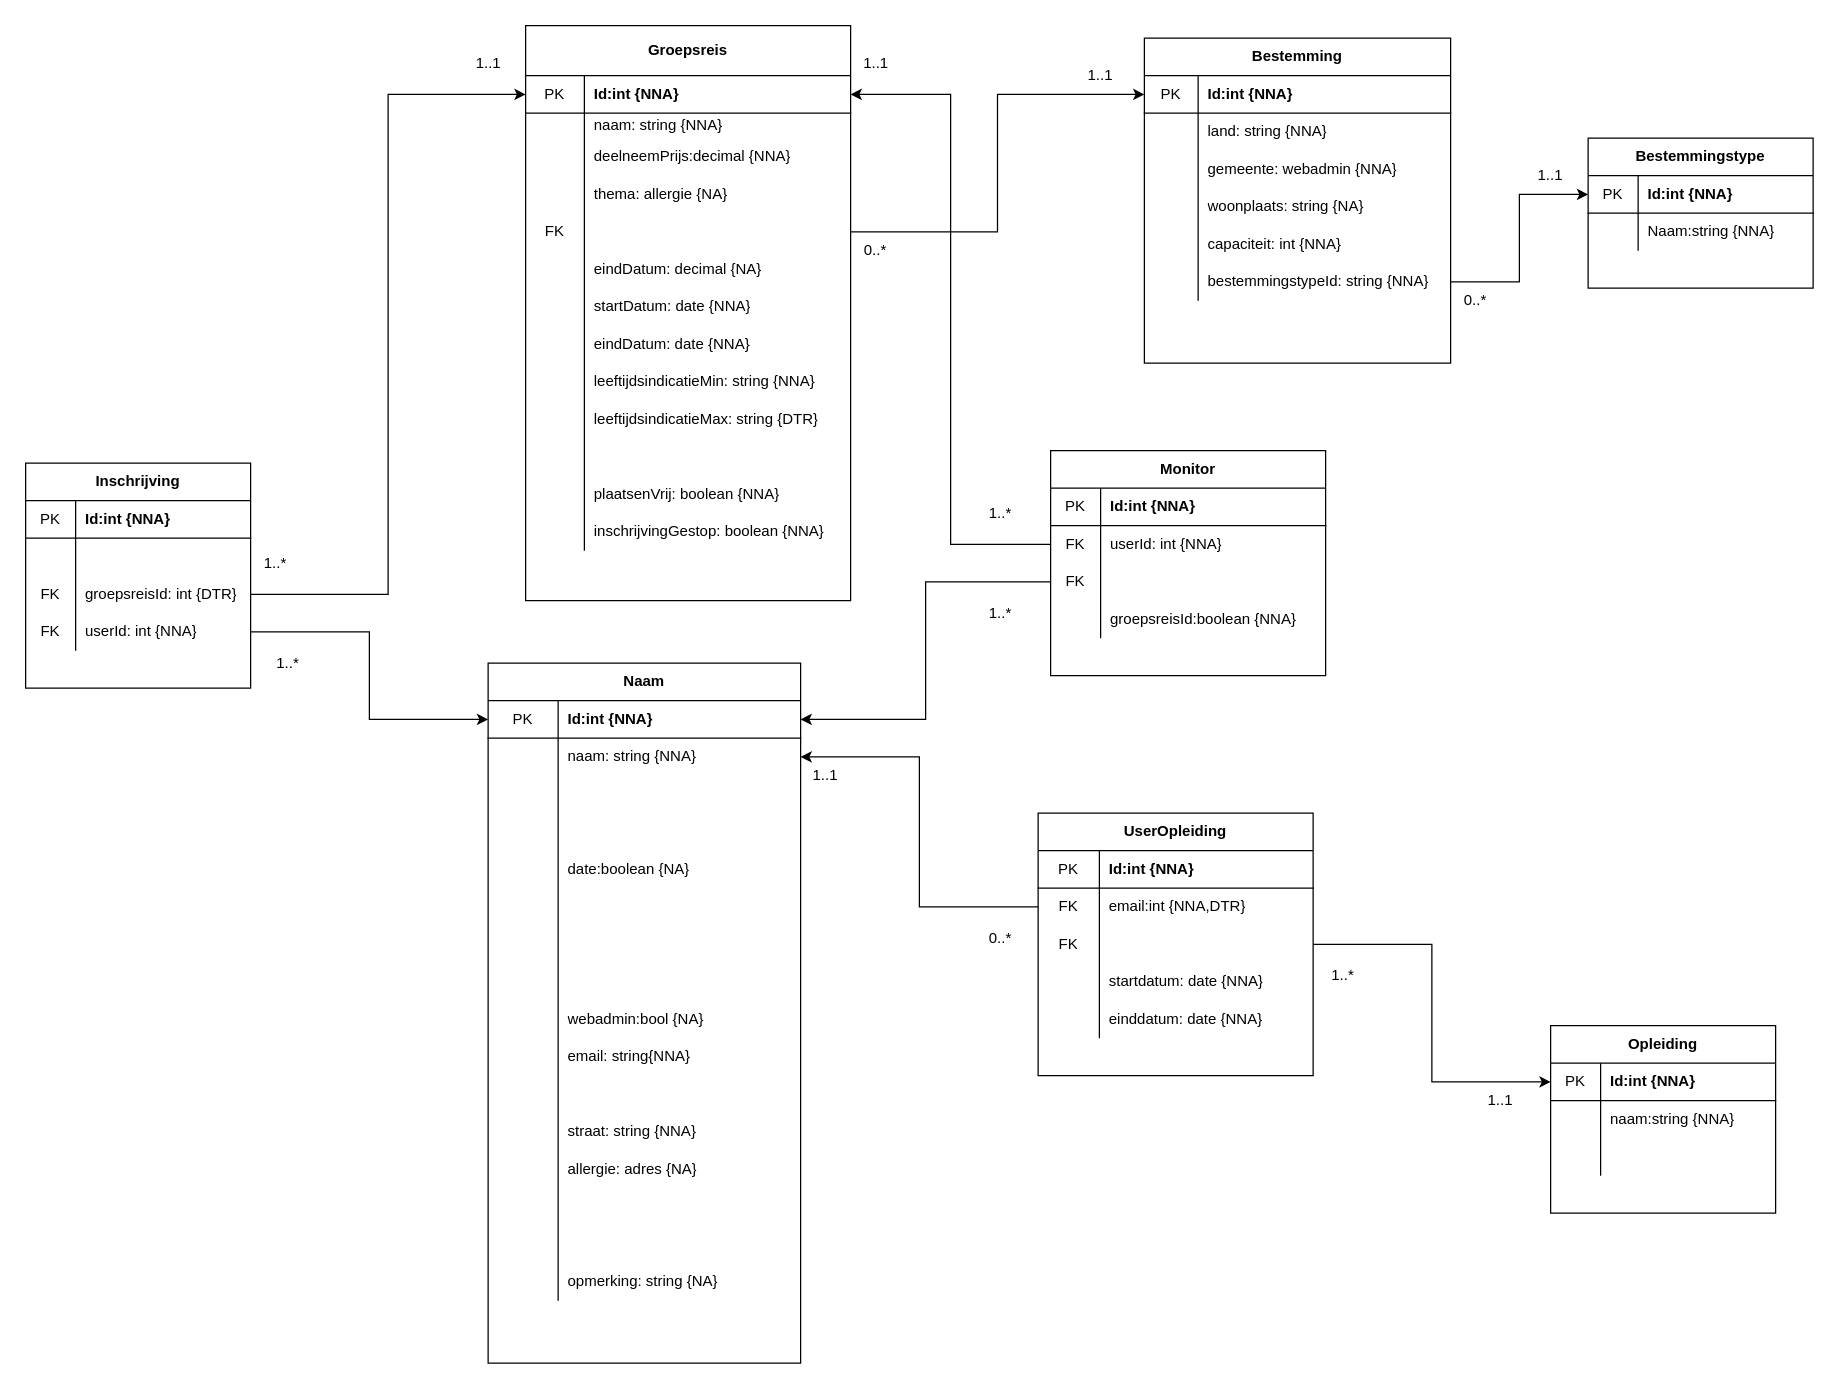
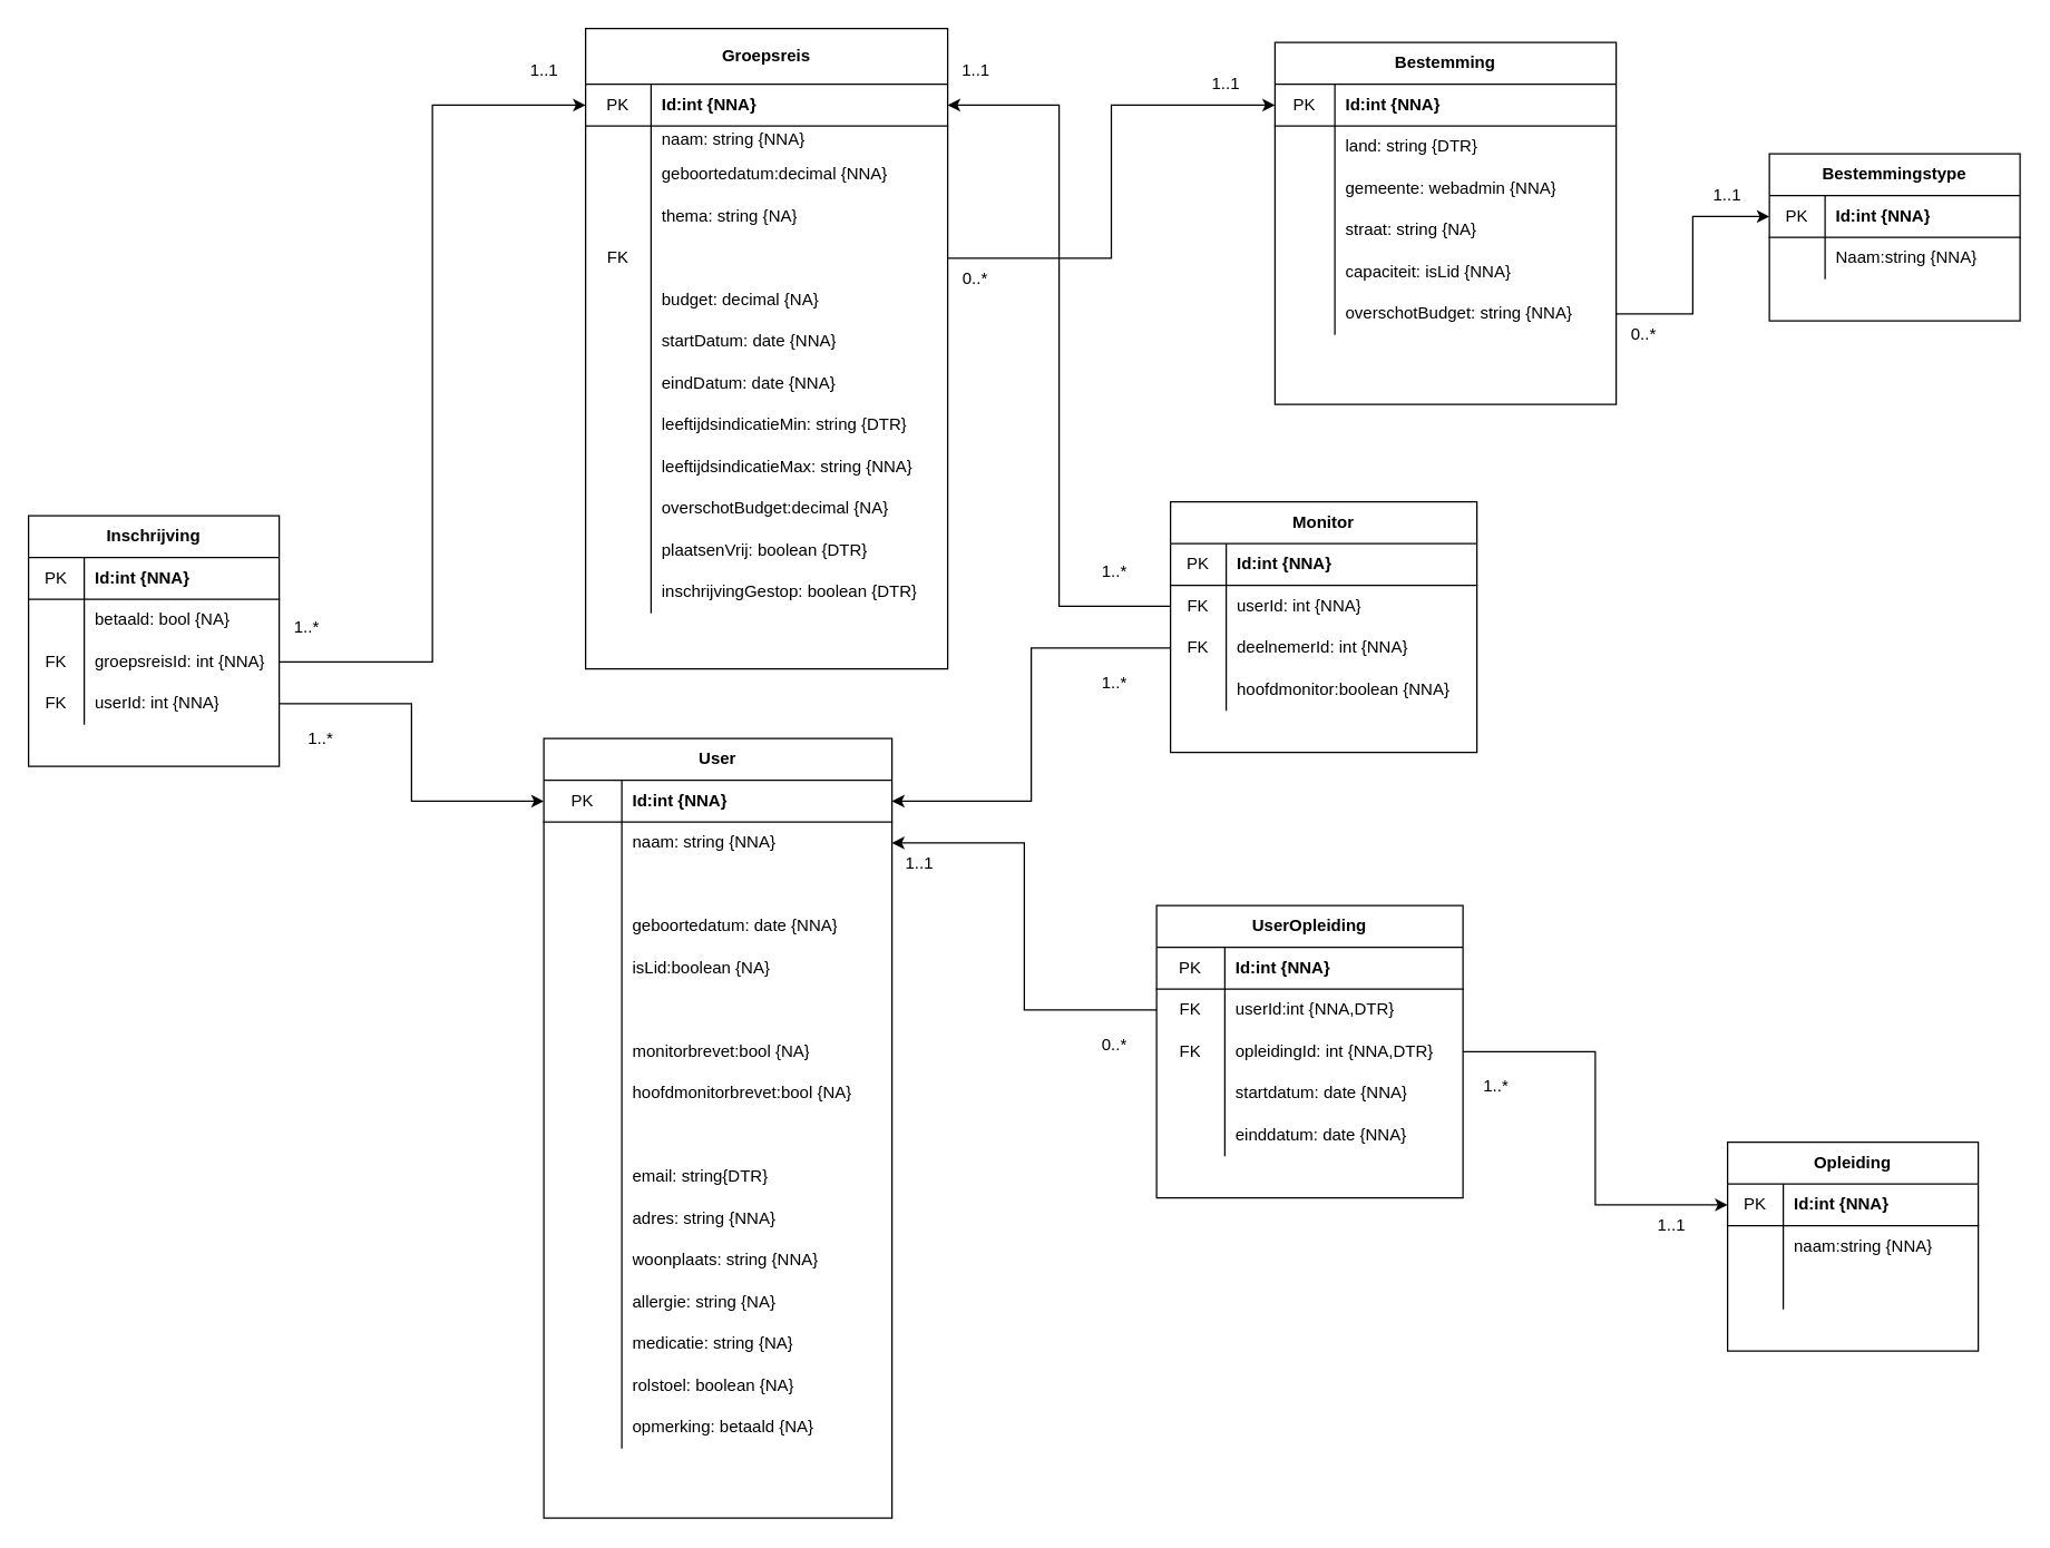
- <mxCell id="47" value="land: string {NNA}" style="shape=partialRectangle;html=1;whiteSpace=wrap;connectable=0;fillColor=none;top=0;left=0;bottom=0;right=0;align=left;spacingLeft=6;overflow=hidden;" parent="45" vertex="1"><mxGeometry x="43" width="202" height="30" as="geometry" /></mxCell>
+ <mxCell id="47" value="land: string {DTR}" style="shape=partialRectangle;html=1;whiteSpace=wrap;connectable=0;fillColor=none;top=0;left=0;bottom=0;right=0;align=left;spacingLeft=6;overflow=hidden;" parent="45" vertex="1"><mxGeometry x="43" width="202" height="30" as="geometry" /></mxCell>
- <mxCell id="11" value="deelneemPrijs:decimal {NNA}" style="shape=partialRectangle;html=1;whiteSpace=wrap;connectable=0;fillColor=none;top=0;left=0;bottom=0;right=0;align=left;spacingLeft=6;overflow=hidden;" parent="9" vertex="1"><mxGeometry x="47" width="213" height="30" as="geometry" /></mxCell>
+ <mxCell id="11" value="geboortedatum:decimal {NNA}" style="shape=partialRectangle;html=1;whiteSpace=wrap;connectable=0;fillColor=none;top=0;left=0;bottom=0;right=0;align=left;spacingLeft=6;overflow=hidden;" parent="9" vertex="1"><mxGeometry x="47" width="213" height="30" as="geometry" /></mxCell>
- <mxCell id="14" value="thema: allergie {NA}" style="shape=partialRectangle;html=1;whiteSpace=wrap;connectable=0;fillColor=none;top=0;left=0;bottom=0;right=0;align=left;spacingLeft=6;overflow=hidden;" parent="12" vertex="1"><mxGeometry x="47" width="213" height="30" as="geometry" /></mxCell>
+ <mxCell id="14" value="thema: string {NA}" style="shape=partialRectangle;html=1;whiteSpace=wrap;connectable=0;fillColor=none;top=0;left=0;bottom=0;right=0;align=left;spacingLeft=6;overflow=hidden;" parent="12" vertex="1"><mxGeometry x="47" width="213" height="30" as="geometry" /></mxCell>
- <mxCell id="53" value="woonplaats: string {NA}" style="shape=partialRectangle;html=1;whiteSpace=wrap;connectable=0;fillColor=none;top=0;left=0;bottom=0;right=0;align=left;spacingLeft=6;overflow=hidden;" parent="51" vertex="1"><mxGeometry x="43" width="202" height="30" as="geometry" /></mxCell>
+ <mxCell id="53" value="straat: string {NA}" style="shape=partialRectangle;html=1;whiteSpace=wrap;connectable=0;fillColor=none;top=0;left=0;bottom=0;right=0;align=left;spacingLeft=6;overflow=hidden;" parent="51" vertex="1"><mxGeometry x="43" width="202" height="30" as="geometry" /></mxCell>
- <mxCell id="56" value="capaciteit: int {NNA}" style="shape=partialRectangle;html=1;whiteSpace=wrap;connectable=0;fillColor=none;top=0;left=0;bottom=0;right=0;align=left;spacingLeft=6;overflow=hidden;" parent="54" vertex="1"><mxGeometry x="43" width="202" height="30" as="geometry" /></mxCell>
+ <mxCell id="56" value="capaciteit: isLid {NNA}" style="shape=partialRectangle;html=1;whiteSpace=wrap;connectable=0;fillColor=none;top=0;left=0;bottom=0;right=0;align=left;spacingLeft=6;overflow=hidden;" parent="54" vertex="1"><mxGeometry x="43" width="202" height="30" as="geometry" /></mxCell>
- <mxCell id="19" value="eindDatum: decimal {NA}" style="shape=partialRectangle;html=1;whiteSpace=wrap;connectable=0;fillColor=none;top=0;left=0;bottom=0;right=0;align=left;spacingLeft=6;overflow=hidden;" parent="17" vertex="1"><mxGeometry x="47" width="213" height="30" as="geometry" /></mxCell>
+ <mxCell id="19" value="budget: decimal {NA}" style="shape=partialRectangle;html=1;whiteSpace=wrap;connectable=0;fillColor=none;top=0;left=0;bottom=0;right=0;align=left;spacingLeft=6;overflow=hidden;" parent="17" vertex="1"><mxGeometry x="47" width="213" height="30" as="geometry" /></mxCell>
- <mxCell id="59" value="bestemmingstypeId: string {NNA}" style="shape=partialRectangle;html=1;whiteSpace=wrap;connectable=0;fillColor=none;top=0;left=0;bottom=0;right=0;align=left;spacingLeft=6;overflow=hidden;" parent="57" vertex="1"><mxGeometry x="43" width="202" height="30" as="geometry" /></mxCell>
+ <mxCell id="59" value="overschotBudget: string {NNA}" style="shape=partialRectangle;html=1;whiteSpace=wrap;connectable=0;fillColor=none;top=0;left=0;bottom=0;right=0;align=left;spacingLeft=6;overflow=hidden;" parent="57" vertex="1"><mxGeometry x="43" width="202" height="30" as="geometry" /></mxCell>
- <mxCell id="28" value="leeftijdsindicatieMin: string {NNA}" style="shape=partialRectangle;html=1;whiteSpace=wrap;connectable=0;fillColor=none;top=0;left=0;bottom=0;right=0;align=left;spacingLeft=6;overflow=hidden;" parent="26" vertex="1"><mxGeometry x="47" width="213" height="30" as="geometry" /></mxCell>
+ <mxCell id="28" value="leeftijdsindicatieMin: string {DTR}" style="shape=partialRectangle;html=1;whiteSpace=wrap;connectable=0;fillColor=none;top=0;left=0;bottom=0;right=0;align=left;spacingLeft=6;overflow=hidden;" parent="26" vertex="1"><mxGeometry x="47" width="213" height="30" as="geometry" /></mxCell>
- <mxCell id="31" value="leeftijdsindicatieMax: string {DTR}" style="shape=partialRectangle;html=1;whiteSpace=wrap;connectable=0;fillColor=none;top=0;left=0;bottom=0;right=0;align=left;spacingLeft=6;overflow=hidden;" vertex="1" parent="29"><mxGeometry x="47" width="213" height="30" as="geometry" /></mxCell>
+ <mxCell id="31" value="leeftijdsindicatieMax: string {NNA}" style="shape=partialRectangle;html=1;whiteSpace=wrap;connectable=0;fillColor=none;top=0;left=0;bottom=0;right=0;align=left;spacingLeft=6;overflow=hidden;" vertex="1" parent="29"><mxGeometry x="47" width="213" height="30" as="geometry" /></mxCell>
+ <mxCell id="34" value="overschotBudget:decimal {NA}" style="shape=partialRectangle;html=1;whiteSpace=wrap;connectable=0;fillColor=none;top=0;left=0;bottom=0;right=0;align=left;spacingLeft=6;overflow=hidden;" vertex="1" parent="32"><mxGeometry x="47" width="213" height="30" as="geometry" /></mxCell>
- <mxCell id="37" value="plaatsenVrij: boolean {NNA}" style="shape=partialRectangle;html=1;whiteSpace=wrap;connectable=0;fillColor=none;top=0;left=0;bottom=0;right=0;align=left;spacingLeft=6;overflow=hidden;" vertex="1" parent="35"><mxGeometry x="47" width="213" height="30" as="geometry" /></mxCell>
+ <mxCell id="37" value="plaatsenVrij: boolean {DTR}" style="shape=partialRectangle;html=1;whiteSpace=wrap;connectable=0;fillColor=none;top=0;left=0;bottom=0;right=0;align=left;spacingLeft=6;overflow=hidden;" vertex="1" parent="35"><mxGeometry x="47" width="213" height="30" as="geometry" /></mxCell>
- <mxCell id="40" value="inschrijvingGestop: boolean {NNA}" style="shape=partialRectangle;html=1;whiteSpace=wrap;connectable=0;fillColor=none;top=0;left=0;bottom=0;right=0;align=left;spacingLeft=6;overflow=hidden;" vertex="1" parent="38"><mxGeometry x="47" width="213" height="30" as="geometry" /></mxCell>
+ <mxCell id="40" value="inschrijvingGestop: boolean {DTR}" style="shape=partialRectangle;html=1;whiteSpace=wrap;connectable=0;fillColor=none;top=0;left=0;bottom=0;right=0;align=left;spacingLeft=6;overflow=hidden;" vertex="1" parent="38"><mxGeometry x="47" width="213" height="30" as="geometry" /></mxCell>
+ <mxCell id="114" value="betaald: bool {NA}" style="shape=partialRectangle;html=1;whiteSpace=wrap;connectable=0;fillColor=none;top=0;left=0;bottom=0;right=0;align=left;spacingLeft=6;overflow=hidden;" parent="112" vertex="1"><mxGeometry x="40" width="140" height="30" as="geometry" /></mxCell>
+ <mxCell id="159" value="deelnemerId: int {NNA}" style="shape=partialRectangle;html=1;whiteSpace=wrap;connectable=0;fillColor=none;top=0;left=0;bottom=0;right=0;align=left;spacingLeft=6;overflow=hidden;" parent="157" vertex="1"><mxGeometry x="40" width="180" height="30" as="geometry" /></mxCell>
- <mxCell id="117" value="groepsreisId: int {DTR}" style="shape=partialRectangle;html=1;whiteSpace=wrap;connectable=0;fillColor=none;top=0;left=0;bottom=0;right=0;align=left;spacingLeft=6;overflow=hidden;" parent="115" vertex="1"><mxGeometry x="40" width="140" height="30" as="geometry" /></mxCell>
+ <mxCell id="117" value="groepsreisId: int {NNA}" style="shape=partialRectangle;html=1;whiteSpace=wrap;connectable=0;fillColor=none;top=0;left=0;bottom=0;right=0;align=left;spacingLeft=6;overflow=hidden;" parent="115" vertex="1"><mxGeometry x="40" width="140" height="30" as="geometry" /></mxCell>
- <mxCell id="162" value="groepsreisId:boolean {NNA}" style="shape=partialRectangle;html=1;whiteSpace=wrap;connectable=0;fillColor=none;top=0;left=0;bottom=0;right=0;align=left;spacingLeft=6;overflow=hidden;" parent="160" vertex="1"><mxGeometry x="40" width="180" height="30" as="geometry" /></mxCell>
+ <mxCell id="162" value="hoofdmonitor:boolean {NNA}" style="shape=partialRectangle;html=1;whiteSpace=wrap;connectable=0;fillColor=none;top=0;left=0;bottom=0;right=0;align=left;spacingLeft=6;overflow=hidden;" parent="160" vertex="1"><mxGeometry x="40" width="180" height="30" as="geometry" /></mxCell>
- <mxCell id="61" value="Naam" style="shape=table;html=1;whiteSpace=wrap;startSize=30;container=1;collapsible=0;childLayout=tableLayout;fixedRows=1;rowLines=0;fontStyle=1;align=center;" parent="1" vertex="1"><mxGeometry x="390" y="530" width="250" height="560" as="geometry" /></mxCell>
+ <mxCell id="61" value="User" style="shape=table;html=1;whiteSpace=wrap;startSize=30;container=1;collapsible=0;childLayout=tableLayout;fixedRows=1;rowLines=0;fontStyle=1;align=center;" parent="1" vertex="1"><mxGeometry x="390" y="530" width="250" height="560" as="geometry" /></mxCell>
+ <mxCell id="72" value="geboortedatum: date {NNA}" style="shape=partialRectangle;html=1;whiteSpace=wrap;connectable=0;fillColor=none;top=0;left=0;bottom=0;right=0;align=left;spacingLeft=6;overflow=hidden;" parent="70" vertex="1"><mxGeometry x="56" width="194" height="30" as="geometry" /></mxCell>
- <mxCell id="75" value="date:boolean {NA}" style="shape=partialRectangle;html=1;whiteSpace=wrap;connectable=0;fillColor=none;top=0;left=0;bottom=0;right=0;align=left;spacingLeft=6;overflow=hidden;" parent="73" vertex="1"><mxGeometry x="56" width="194" height="30" as="geometry" /></mxCell>
+ <mxCell id="75" value="isLid:boolean {NA}" style="shape=partialRectangle;html=1;whiteSpace=wrap;connectable=0;fillColor=none;top=0;left=0;bottom=0;right=0;align=left;spacingLeft=6;overflow=hidden;" parent="73" vertex="1"><mxGeometry x="56" width="194" height="30" as="geometry" /></mxCell>
- <mxCell id="127" value="email:int {NNA,DTR}" style="shape=partialRectangle;html=1;whiteSpace=wrap;connectable=0;fillColor=none;top=0;left=0;bottom=0;right=0;align=left;spacingLeft=6;overflow=hidden;" parent="125" vertex="1"><mxGeometry x="49" width="171" height="30" as="geometry" /></mxCell>
+ <mxCell id="127" value="userId:int {NNA,DTR}" style="shape=partialRectangle;html=1;whiteSpace=wrap;connectable=0;fillColor=none;top=0;left=0;bottom=0;right=0;align=left;spacingLeft=6;overflow=hidden;" parent="125" vertex="1"><mxGeometry x="49" width="171" height="30" as="geometry" /></mxCell>
+ <mxCell id="80" value="monitorbrevet:bool {NA}" style="shape=partialRectangle;html=1;whiteSpace=wrap;connectable=0;fillColor=none;top=0;left=0;bottom=0;right=0;align=left;spacingLeft=6;overflow=hidden;" parent="78" vertex="1"><mxGeometry x="56" width="194" height="30" as="geometry" /></mxCell>
+ <mxCell id="130" value="opleidingId: int {NNA,DTR}" style="shape=partialRectangle;html=1;whiteSpace=wrap;connectable=0;fillColor=none;top=0;left=0;bottom=0;right=0;align=left;spacingLeft=6;overflow=hidden;" parent="128" vertex="1"><mxGeometry x="49" width="171" height="30" as="geometry" /></mxCell>
+ <mxCell id="83" value="hoofdmonitorbrevet:bool {NA}" style="shape=partialRectangle;html=1;whiteSpace=wrap;connectable=0;fillColor=none;top=0;left=0;bottom=0;right=0;align=left;spacingLeft=6;overflow=hidden;" parent="81" vertex="1"><mxGeometry x="56" width="194" height="30" as="geometry" /></mxCell>
- <mxCell id="86" value="webadmin:bool {NA}" style="shape=partialRectangle;html=1;whiteSpace=wrap;connectable=0;fillColor=none;top=0;left=0;bottom=0;right=0;align=left;spacingLeft=6;overflow=hidden;" parent="84" vertex="1"><mxGeometry x="56" width="194" height="30" as="geometry" /></mxCell>
- <mxCell id="89" value="email: string{NNA}" style="shape=partialRectangle;html=1;whiteSpace=wrap;connectable=0;fillColor=none;top=0;left=0;bottom=0;right=0;align=left;spacingLeft=6;overflow=hidden;" parent="87" vertex="1"><mxGeometry x="56" width="194" height="30" as="geometry" /></mxCell>
+ <mxCell id="89" value="email: string{DTR}" style="shape=partialRectangle;html=1;whiteSpace=wrap;connectable=0;fillColor=none;top=0;left=0;bottom=0;right=0;align=left;spacingLeft=6;overflow=hidden;" parent="87" vertex="1"><mxGeometry x="56" width="194" height="30" as="geometry" /></mxCell>
+ <mxCell id="92" value="adres: string {NNA}" style="shape=partialRectangle;html=1;whiteSpace=wrap;connectable=0;fillColor=none;top=0;left=0;bottom=0;right=0;align=left;spacingLeft=6;overflow=hidden;" vertex="1" parent="90"><mxGeometry x="56" width="194" height="30" as="geometry" /></mxCell>
- <mxCell id="95" value="straat: string {NNA}" style="shape=partialRectangle;html=1;whiteSpace=wrap;connectable=0;fillColor=none;top=0;left=0;bottom=0;right=0;align=left;spacingLeft=6;overflow=hidden;" vertex="1" parent="93"><mxGeometry x="56" width="194" height="30" as="geometry" /></mxCell>
+ <mxCell id="95" value="woonplaats: string {NNA}" style="shape=partialRectangle;html=1;whiteSpace=wrap;connectable=0;fillColor=none;top=0;left=0;bottom=0;right=0;align=left;spacingLeft=6;overflow=hidden;" vertex="1" parent="93"><mxGeometry x="56" width="194" height="30" as="geometry" /></mxCell>
- <mxCell id="98" value="allergie: adres {NA}" style="shape=partialRectangle;html=1;whiteSpace=wrap;connectable=0;fillColor=none;top=0;left=0;bottom=0;right=0;align=left;spacingLeft=6;overflow=hidden;" vertex="1" parent="96"><mxGeometry x="56" width="194" height="30" as="geometry" /></mxCell>
+ <mxCell id="98" value="allergie: string {NA}" style="shape=partialRectangle;html=1;whiteSpace=wrap;connectable=0;fillColor=none;top=0;left=0;bottom=0;right=0;align=left;spacingLeft=6;overflow=hidden;" vertex="1" parent="96"><mxGeometry x="56" width="194" height="30" as="geometry" /></mxCell>
+ <mxCell id="101" value="medicatie: string {NA}" style="shape=partialRectangle;html=1;whiteSpace=wrap;connectable=0;fillColor=none;top=0;left=0;bottom=0;right=0;align=left;spacingLeft=6;overflow=hidden;" vertex="1" parent="99"><mxGeometry x="56" width="194" height="30" as="geometry" /></mxCell>
+ <mxCell id="104" value="rolstoel: boolean {NA}" style="shape=partialRectangle;html=1;whiteSpace=wrap;connectable=0;fillColor=none;top=0;left=0;bottom=0;right=0;align=left;spacingLeft=6;overflow=hidden;" vertex="1" parent="102"><mxGeometry x="56" width="194" height="30" as="geometry" /></mxCell>
- <mxCell id="107" value="opmerking: string {NA}" style="shape=partialRectangle;html=1;whiteSpace=wrap;connectable=0;fillColor=none;top=0;left=0;bottom=0;right=0;align=left;spacingLeft=6;overflow=hidden;" vertex="1" parent="105"><mxGeometry x="56" width="194" height="30" as="geometry" /></mxCell>
+ <mxCell id="107" value="opmerking: betaald {NA}" style="shape=partialRectangle;html=1;whiteSpace=wrap;connectable=0;fillColor=none;top=0;left=0;bottom=0;right=0;align=left;spacingLeft=6;overflow=hidden;" vertex="1" parent="105"><mxGeometry x="56" width="194" height="30" as="geometry" /></mxCell>
